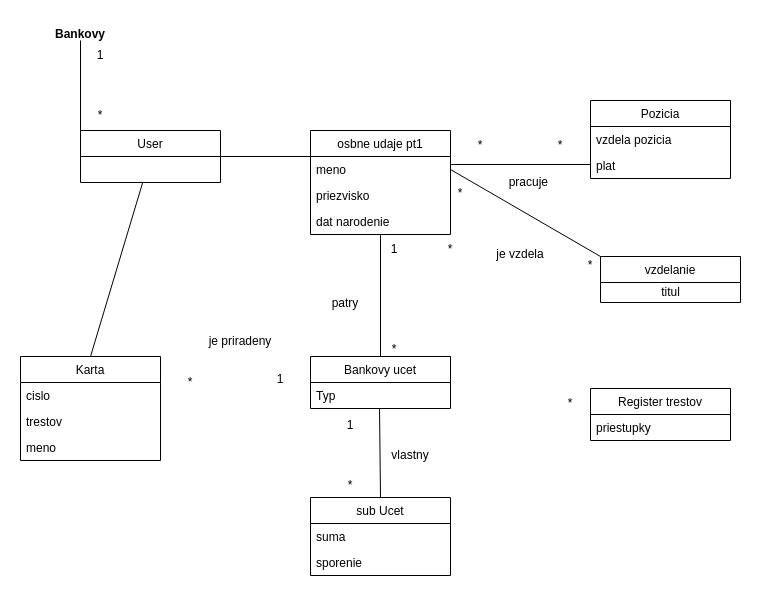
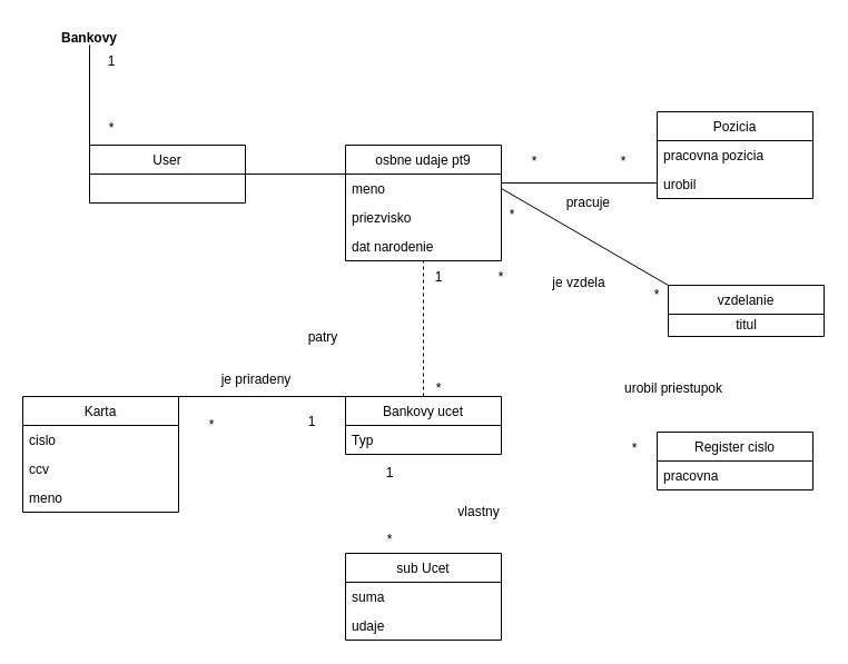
- <mxCell id="8" value="vzdela pozicia" style="text;strokeColor=none;fillColor=none;align=left;verticalAlign=top;spacingLeft=4;spacingRight=4;overflow=hidden;rotatable=0;points=[[0,0.5],[1,0.5]];portConstraint=eastwest;" vertex="1" parent="7"><mxGeometry y="26" width="140" height="26" as="geometry" /></mxCell>
+ <mxCell id="8" value="pracovna pozicia" style="text;strokeColor=none;fillColor=none;align=left;verticalAlign=top;spacingLeft=4;spacingRight=4;overflow=hidden;rotatable=0;points=[[0,0.5],[1,0.5]];portConstraint=eastwest;" vertex="1" parent="7"><mxGeometry y="26" width="140" height="26" as="geometry" /></mxCell>
- <mxCell id="3" value="osbne udaje pt1" style="swimlane;fontStyle=0;childLayout=stackLayout;horizontal=1;startSize=26;fillColor=none;horizontalStack=0;resizeParent=1;resizeParentMax=0;resizeLast=0;collapsible=1;marginBottom=0;" vertex="1" parent="1"><mxGeometry x="310" y="130" width="140" height="104" as="geometry" /></mxCell>
+ <mxCell id="3" value="osbne udaje pt9" style="swimlane;fontStyle=0;childLayout=stackLayout;horizontal=1;startSize=26;fillColor=none;horizontalStack=0;resizeParent=1;resizeParentMax=0;resizeLast=0;collapsible=1;marginBottom=0;" vertex="1" parent="1"><mxGeometry x="310" y="130" width="140" height="104" as="geometry" /></mxCell>
- <mxCell id="9" value="plat" style="text;strokeColor=none;fillColor=none;align=left;verticalAlign=top;spacingLeft=4;spacingRight=4;overflow=hidden;rotatable=0;points=[[0,0.5],[1,0.5]];portConstraint=eastwest;" vertex="1" parent="7"><mxGeometry y="52" width="140" height="26" as="geometry" /></mxCell>
+ <mxCell id="9" value="urobil" style="text;strokeColor=none;fillColor=none;align=left;verticalAlign=top;spacingLeft=4;spacingRight=4;overflow=hidden;rotatable=0;points=[[0,0.5],[1,0.5]];portConstraint=eastwest;" vertex="1" parent="7"><mxGeometry y="52" width="140" height="26" as="geometry" /></mxCell>
- <mxCell id="28" value="" style="endArrow=none;html=1;rounded=0;exitX=0.5;exitY=0;exitDx=0;exitDy=0;" edge="1" parent="1" source="24" target="2"><mxGeometry width="50" height="50" relative="1" as="geometry"><mxPoint x="400" y="510" as="sourcePoint" /><mxPoint x="450" y="460" as="targetPoint" /></mxGeometry></mxCell>
+ <mxCell id="28" value="" style="endArrow=none;html=1;rounded=0;exitX=0.5;exitY=0;exitDx=0;exitDy=0;entryX=0;entryY=0;entryDx=0;entryDy=0;" edge="1" parent="1" source="24" target="15"><mxGeometry width="50" height="50" relative="1" as="geometry"><mxPoint x="400" y="510" as="sourcePoint" /><mxPoint x="450" y="460" as="targetPoint" /></mxGeometry></mxCell>
- <mxCell id="17" value="" style="endArrow=none;html=1;rounded=0;exitX=0.5;exitY=0;exitDx=0;exitDy=0;" edge="1" parent="1" source="15" target="6"><mxGeometry width="50" height="50" relative="1" as="geometry"><mxPoint x="400" y="410" as="sourcePoint" /><mxPoint x="450" y="360" as="targetPoint" /></mxGeometry></mxCell>
+ <mxCell id="17" value="" style="endArrow=none;html=1;rounded=0;exitX=0.5;exitY=0;exitDx=0;exitDy=0;dashed=1;" edge="1" parent="1" source="15" target="6"><mxGeometry width="50" height="50" relative="1" as="geometry"><mxPoint x="400" y="410" as="sourcePoint" /><mxPoint x="450" y="360" as="targetPoint" /></mxGeometry></mxCell>
- <mxCell id="29" value="patry" style="text;html=1;strokeColor=none;fillColor=none;align=center;verticalAlign=middle;whiteSpace=wrap;rounded=0;" vertex="1" parent="1"><mxGeometry x="310" y="288" width="70" height="30" as="geometry" /></mxCell>
+ <mxCell id="29" value="patry" style="text;html=1;strokeColor=none;fillColor=none;align=center;verticalAlign=middle;whiteSpace=wrap;rounded=0;" vertex="1" parent="1"><mxGeometry x="255" y="288" width="70" height="30" as="geometry" /></mxCell>
- <mxCell id="35" value="je priradeny" style="text;html=1;strokeColor=none;fillColor=none;align=center;verticalAlign=middle;whiteSpace=wrap;rounded=0;" vertex="1" parent="1"><mxGeometry x="190" y="326" width="100" height="30" as="geometry" /></mxCell>
+ <mxCell id="35" value="je priradeny" style="text;html=1;strokeColor=none;fillColor=none;align=center;verticalAlign=middle;whiteSpace=wrap;rounded=0;" vertex="1" parent="1"><mxGeometry x="180" y="326" width="100" height="30" as="geometry" /></mxCell>
+ <mxCell id="50" value="urobil priestupok" style="text;html=1;strokeColor=none;fillColor=none;align=center;verticalAlign=middle;whiteSpace=wrap;rounded=0;" vertex="1" parent="1"><mxGeometry x="550" y="334" width="110" height="30" as="geometry" /></mxCell>
- <mxCell id="22" value="Register trestov" style="swimlane;fontStyle=0;childLayout=stackLayout;horizontal=1;startSize=26;fillColor=none;horizontalStack=0;resizeParent=1;resizeParentMax=0;resizeLast=0;collapsible=1;marginBottom=0;" vertex="1" parent="1"><mxGeometry x="590" y="388" width="140" height="52" as="geometry" /></mxCell>
+ <mxCell id="22" value="Register cislo" style="swimlane;fontStyle=0;childLayout=stackLayout;horizontal=1;startSize=26;fillColor=none;horizontalStack=0;resizeParent=1;resizeParentMax=0;resizeLast=0;collapsible=1;marginBottom=0;" vertex="1" parent="1"><mxGeometry x="590" y="388" width="140" height="52" as="geometry" /></mxCell>
- <mxCell id="26" value="trestov" style="text;strokeColor=none;fillColor=none;align=left;verticalAlign=top;spacingLeft=4;spacingRight=4;overflow=hidden;rotatable=0;points=[[0,0.5],[1,0.5]];portConstraint=eastwest;" vertex="1" parent="24"><mxGeometry y="52" width="140" height="26" as="geometry" /></mxCell>
+ <mxCell id="26" value="ccv" style="text;strokeColor=none;fillColor=none;align=left;verticalAlign=top;spacingLeft=4;spacingRight=4;overflow=hidden;rotatable=0;points=[[0,0.5],[1,0.5]];portConstraint=eastwest;" vertex="1" parent="24"><mxGeometry y="52" width="140" height="26" as="geometry" /></mxCell>
- <mxCell id="23" value="priestupky" style="text;strokeColor=none;fillColor=none;align=left;verticalAlign=top;spacingLeft=4;spacingRight=4;overflow=hidden;rotatable=0;points=[[0,0.5],[1,0.5]];portConstraint=eastwest;" vertex="1" parent="22"><mxGeometry y="26" width="140" height="26" as="geometry" /></mxCell>
+ <mxCell id="23" value="pracovna" style="text;strokeColor=none;fillColor=none;align=left;verticalAlign=top;spacingLeft=4;spacingRight=4;overflow=hidden;rotatable=0;points=[[0,0.5],[1,0.5]];portConstraint=eastwest;" vertex="1" parent="22"><mxGeometry y="26" width="140" height="26" as="geometry" /></mxCell>
- <mxCell id="21" value="" style="endArrow=none;html=1;rounded=0;exitX=0.5;exitY=0;exitDx=0;exitDy=0;entryX=0.493;entryY=1;entryDx=0;entryDy=0;entryPerimeter=0;" edge="1" parent="1" source="18" target="16"><mxGeometry width="50" height="50" relative="1" as="geometry"><mxPoint x="400" y="410" as="sourcePoint" /><mxPoint x="380" y="408" as="targetPoint" /></mxGeometry></mxCell>
- <mxCell id="32" value="vlastny" style="text;html=1;strokeColor=none;fillColor=none;align=center;verticalAlign=middle;whiteSpace=wrap;rounded=0;" vertex="1" parent="1"><mxGeometry x="380" y="440" width="60" height="30" as="geometry" /></mxCell>
+ <mxCell id="32" value="vlastny" style="text;html=1;strokeColor=none;fillColor=none;align=center;verticalAlign=middle;whiteSpace=wrap;rounded=0;" vertex="1" parent="1"><mxGeometry x="400" y="445" width="60" height="30" as="geometry" /></mxCell>
- <mxCell id="20" value="sporenie" style="text;strokeColor=none;fillColor=none;align=left;verticalAlign=top;spacingLeft=4;spacingRight=4;overflow=hidden;rotatable=0;points=[[0,0.5],[1,0.5]];portConstraint=eastwest;" vertex="1" parent="18"><mxGeometry y="52" width="140" height="26" as="geometry" /></mxCell>
+ <mxCell id="20" value="udaje" style="text;strokeColor=none;fillColor=none;align=left;verticalAlign=top;spacingLeft=4;spacingRight=4;overflow=hidden;rotatable=0;points=[[0,0.5],[1,0.5]];portConstraint=eastwest;" vertex="1" parent="18"><mxGeometry y="52" width="140" height="26" as="geometry" /></mxCell>
